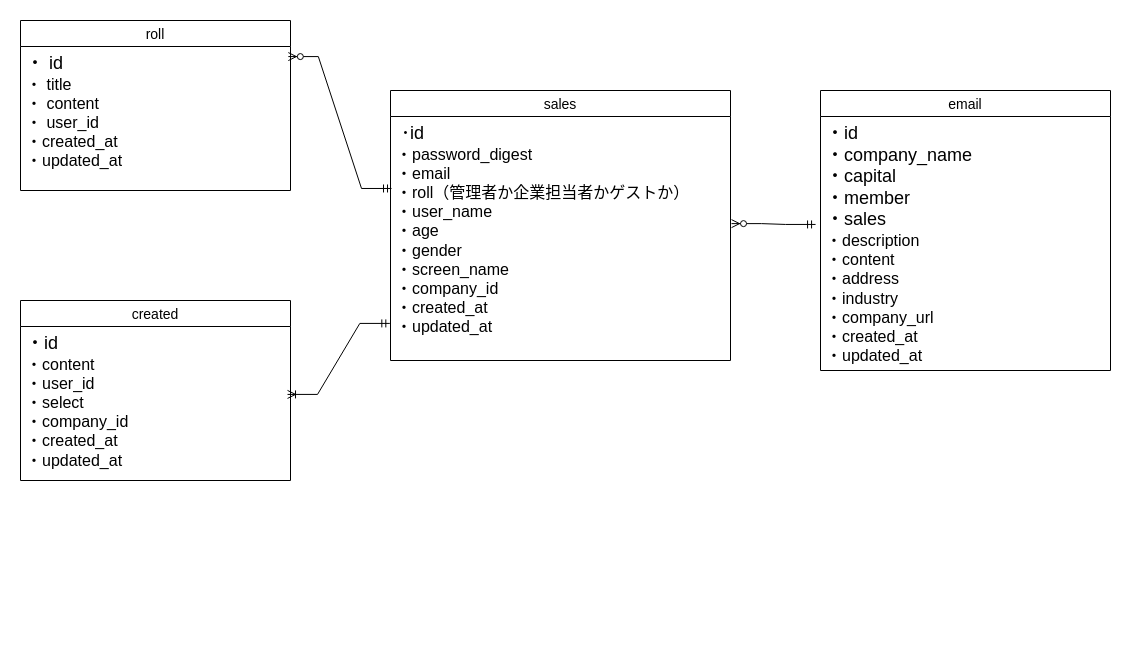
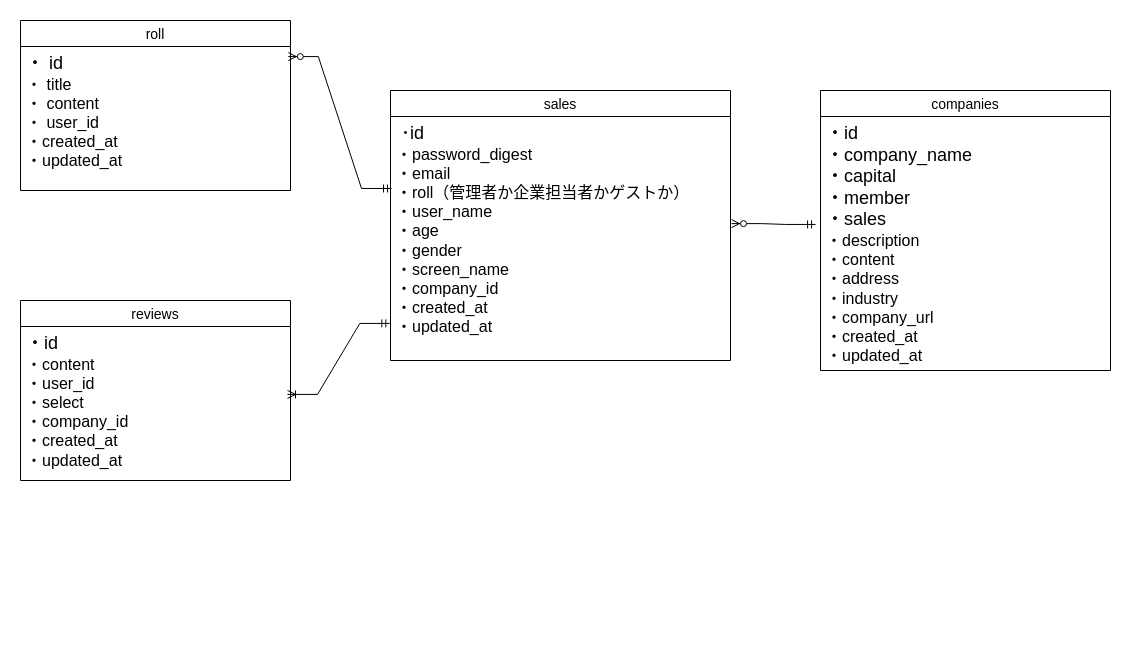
- <mxCell id="8" value="email" style="swimlane;fontStyle=0;childLayout=stackLayout;horizontal=1;startSize=26;horizontalStack=0;resizeParent=1;resizeParentMax=0;resizeLast=0;collapsible=1;marginBottom=0;align=center;fontSize=14;" parent="1" vertex="1"><mxGeometry x="820" y="90" width="290" height="280" as="geometry" /></mxCell>
+ <mxCell id="8" value="companies" style="swimlane;fontStyle=0;childLayout=stackLayout;horizontal=1;startSize=26;horizontalStack=0;resizeParent=1;resizeParentMax=0;resizeLast=0;collapsible=1;marginBottom=0;align=center;fontSize=14;" parent="1" vertex="1"><mxGeometry x="820" y="90" width="290" height="280" as="geometry" /></mxCell>
- <mxCell id="6" value="created" style="swimlane;fontStyle=0;childLayout=stackLayout;horizontal=1;startSize=26;horizontalStack=0;resizeParent=1;resizeParentMax=0;resizeLast=0;collapsible=1;marginBottom=0;align=center;fontSize=14;" parent="1" vertex="1"><mxGeometry x="20" y="300" width="270" height="180" as="geometry" /></mxCell>
+ <mxCell id="6" value="reviews" style="swimlane;fontStyle=0;childLayout=stackLayout;horizontal=1;startSize=26;horizontalStack=0;resizeParent=1;resizeParentMax=0;resizeLast=0;collapsible=1;marginBottom=0;align=center;fontSize=14;" parent="1" vertex="1"><mxGeometry x="20" y="300" width="270" height="180" as="geometry" /></mxCell>
